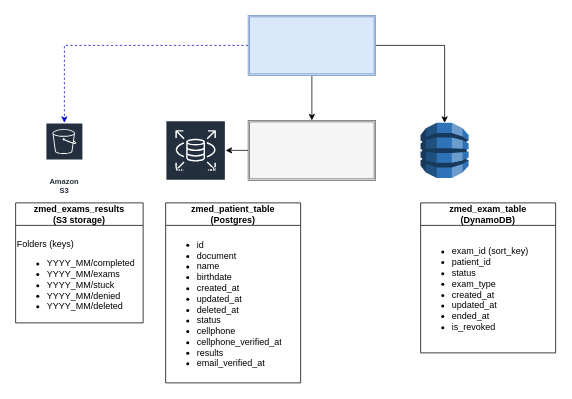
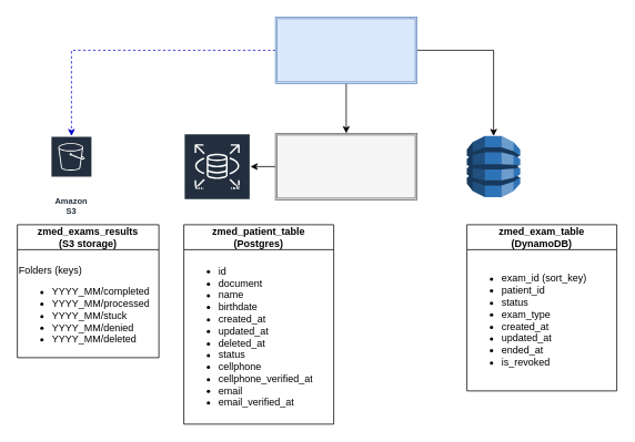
- <mxCell id="18" value="&lt;span style=&quot;background-color: initial;&quot;&gt;&lt;br&gt;Folders (keys)&lt;/span&gt;&lt;br&gt;&lt;ul&gt;&lt;li&gt;YYYY_MM/completed&lt;/li&gt;&lt;li&gt;YYYY_MM/exams&lt;/li&gt;&lt;li&gt;YYYY_MM/stuck&lt;/li&gt;&lt;li&gt;YYYY_MM/denied&lt;/li&gt;&lt;li&gt;YYYY_MM/deleted&lt;/li&gt;&lt;/ul&gt;" style="text;strokeColor=none;fillColor=none;html=1;whiteSpace=wrap;verticalAlign=middle;overflow=hidden;" vertex="1" parent="17"><mxGeometry y="30" width="170" height="130" as="geometry" /></mxCell>
+ <mxCell id="18" value="&lt;span style=&quot;background-color: initial;&quot;&gt;&lt;br&gt;Folders (keys)&lt;/span&gt;&lt;br&gt;&lt;ul&gt;&lt;li&gt;YYYY_MM/completed&lt;/li&gt;&lt;li&gt;YYYY_MM/processed&lt;/li&gt;&lt;li&gt;YYYY_MM/stuck&lt;/li&gt;&lt;li&gt;YYYY_MM/denied&lt;/li&gt;&lt;li&gt;YYYY_MM/deleted&lt;/li&gt;&lt;/ul&gt;" style="text;strokeColor=none;fillColor=none;html=1;whiteSpace=wrap;verticalAlign=middle;overflow=hidden;" vertex="1" parent="17"><mxGeometry y="30" width="170" height="130" as="geometry" /></mxCell>
- <mxCell id="8" value="&lt;ul&gt;&lt;li&gt;id&lt;/li&gt;&lt;li&gt;document&lt;/li&gt;&lt;li&gt;name&lt;/li&gt;&lt;li&gt;birthdate&lt;/li&gt;&lt;li&gt;created_at&lt;/li&gt;&lt;li&gt;updated_at&lt;/li&gt;&lt;li&gt;deleted_at&lt;/li&gt;&lt;li&gt;status&lt;/li&gt;&lt;li&gt;cellphone&lt;/li&gt;&lt;li&gt;cellphone_verified_at&lt;/li&gt;&lt;li&gt;results&lt;/li&gt;&lt;li&gt;email_verified_at&lt;/li&gt;&lt;/ul&gt;" style="text;strokeColor=none;fillColor=none;html=1;whiteSpace=wrap;verticalAlign=middle;overflow=hidden;" vertex="1" parent="7"><mxGeometry y="30" width="180" height="210" as="geometry" /></mxCell>
+ <mxCell id="8" value="&lt;ul&gt;&lt;li&gt;id&lt;/li&gt;&lt;li&gt;document&lt;/li&gt;&lt;li&gt;name&lt;/li&gt;&lt;li&gt;birthdate&lt;/li&gt;&lt;li&gt;created_at&lt;/li&gt;&lt;li&gt;updated_at&lt;/li&gt;&lt;li&gt;deleted_at&lt;/li&gt;&lt;li&gt;status&lt;/li&gt;&lt;li&gt;cellphone&lt;/li&gt;&lt;li&gt;cellphone_verified_at&lt;/li&gt;&lt;li&gt;email&lt;/li&gt;&lt;li&gt;email_verified_at&lt;/li&gt;&lt;/ul&gt;" style="text;strokeColor=none;fillColor=none;html=1;whiteSpace=wrap;verticalAlign=middle;overflow=hidden;" vertex="1" parent="7"><mxGeometry y="30" width="180" height="210" as="geometry" /></mxCell>
